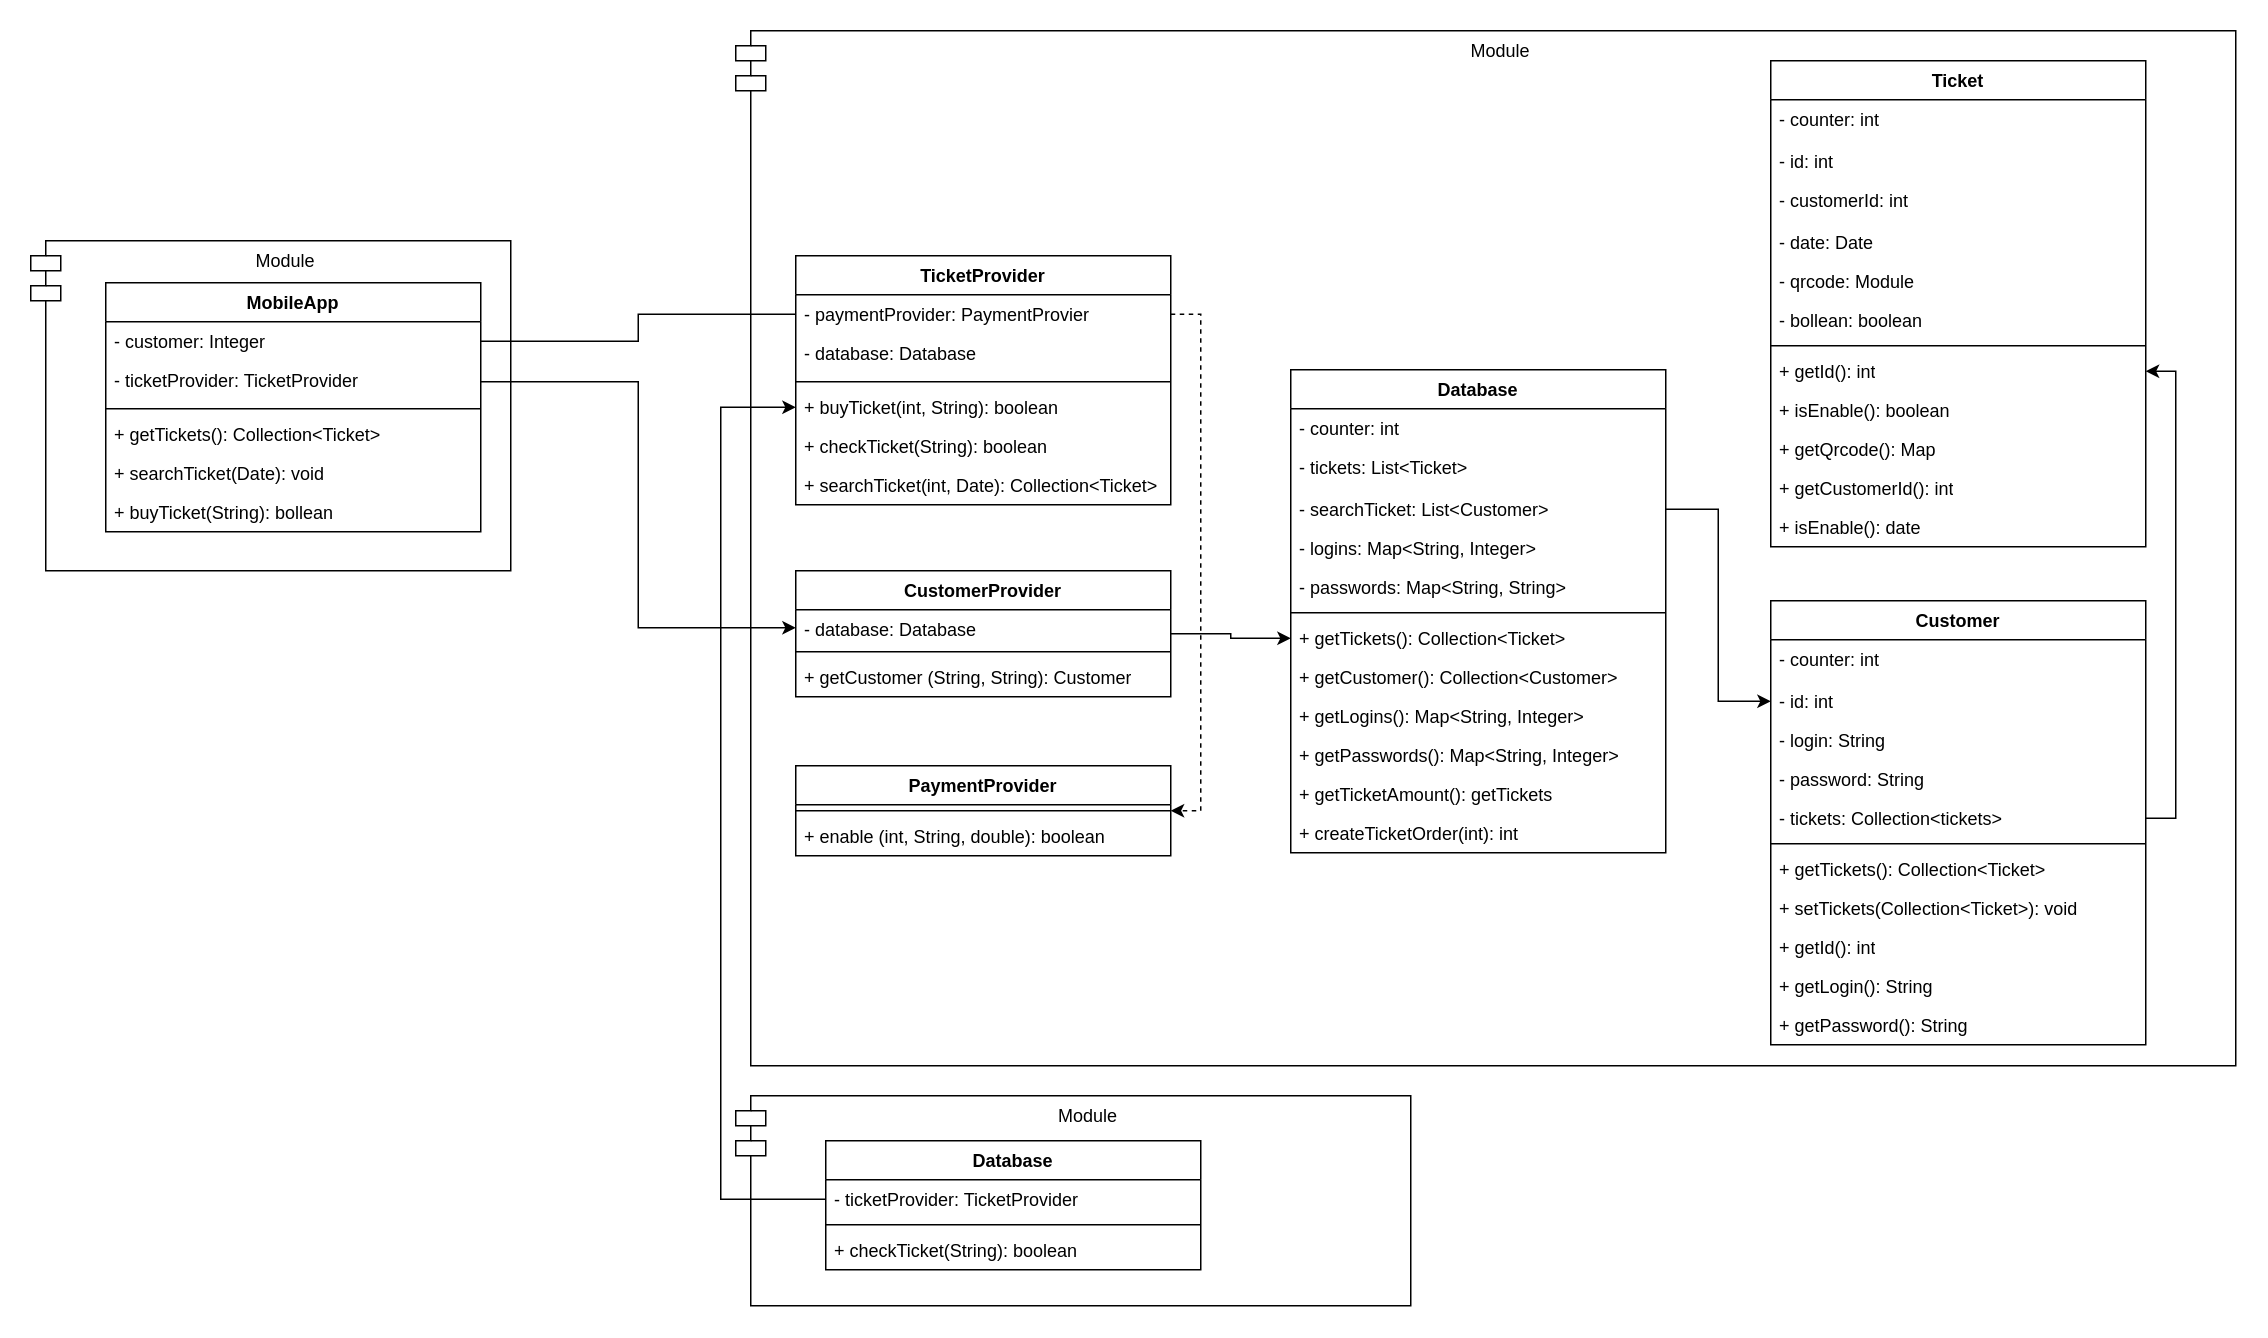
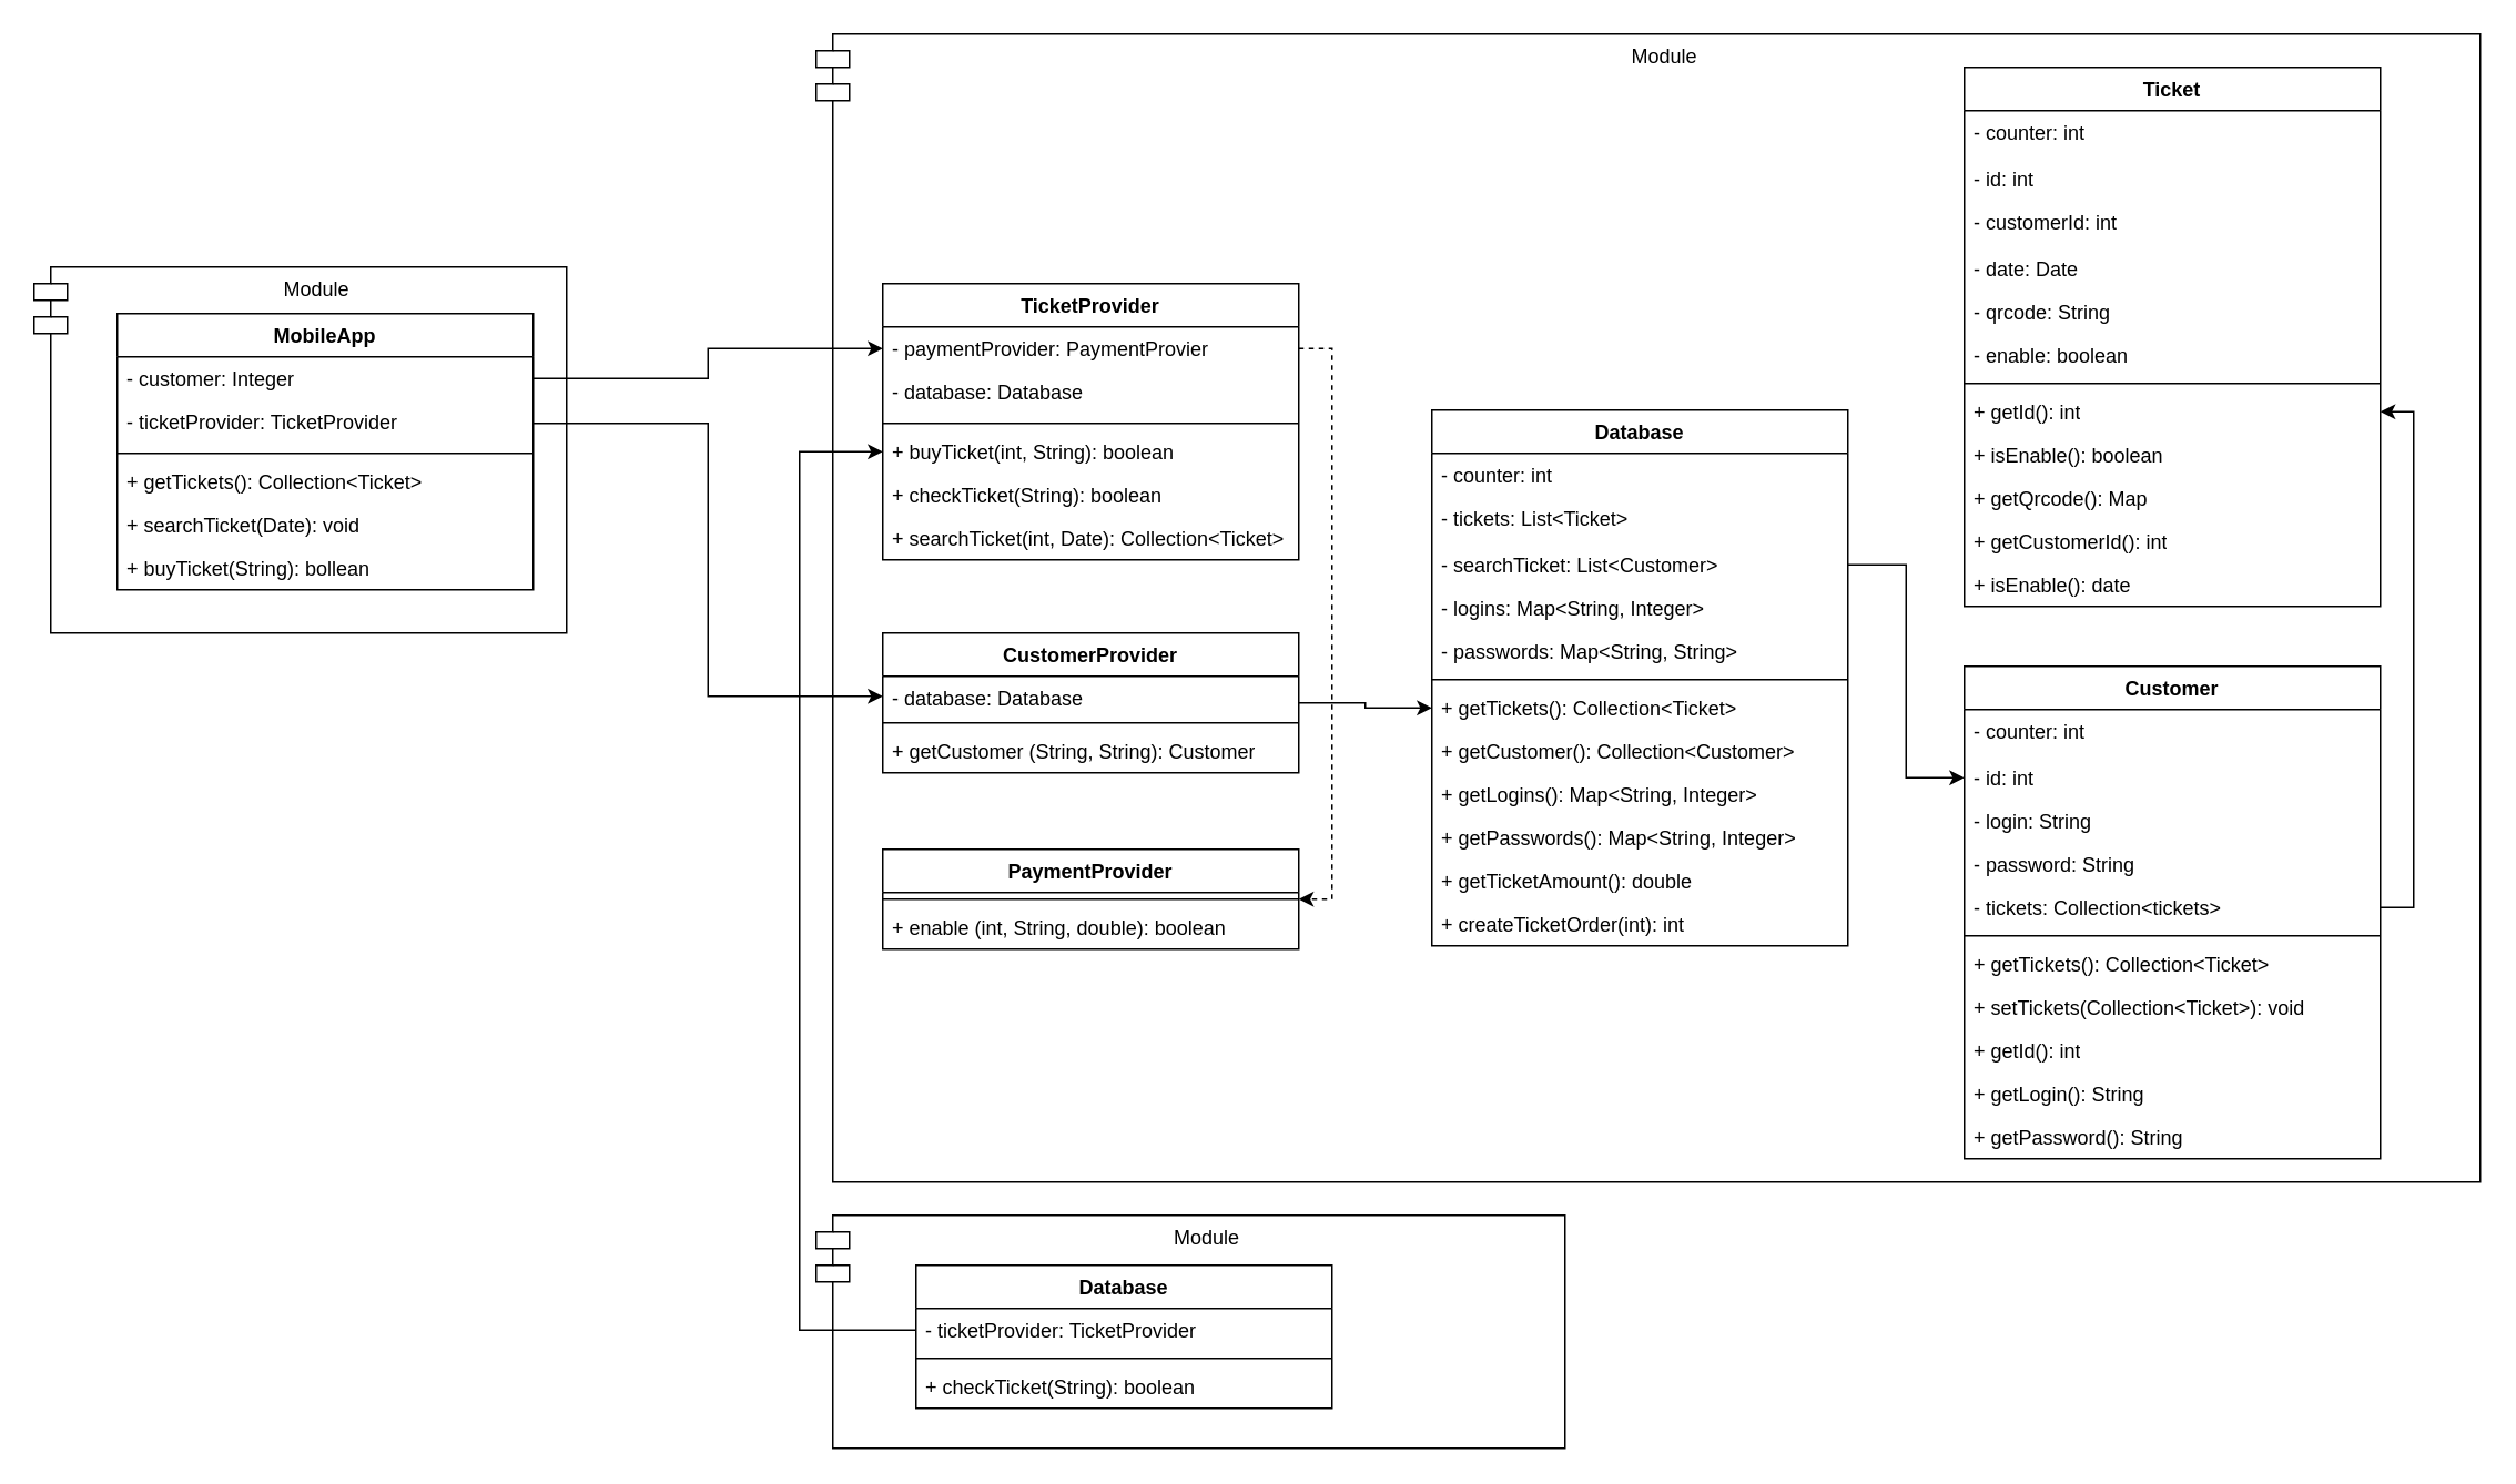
- <mxCell id="53" value="- qrcode: Module" style="text;strokeColor=none;fillColor=none;align=left;verticalAlign=top;spacingLeft=4;spacingRight=4;overflow=hidden;rotatable=0;points=[[0,0.5],[1,0.5]];portConstraint=eastwest;whiteSpace=wrap;html=1;" parent="48" vertex="1"><mxGeometry y="134" width="250" height="26" as="geometry" /></mxCell>
+ <mxCell id="53" value="- qrcode: String" style="text;strokeColor=none;fillColor=none;align=left;verticalAlign=top;spacingLeft=4;spacingRight=4;overflow=hidden;rotatable=0;points=[[0,0.5],[1,0.5]];portConstraint=eastwest;whiteSpace=wrap;html=1;" parent="48" vertex="1"><mxGeometry y="134" width="250" height="26" as="geometry" /></mxCell>
- <mxCell id="46" style="edgeStyle=orthogonalEdgeStyle;rounded=0;orthogonalLoop=1;jettySize=auto;html=1;exitX=1;exitY=0.5;exitDx=0;exitDy=0;entryX=0;entryY=0.5;entryDx=0;entryDy=0;endArrow=none;" parent="1" source="40" target="4" edge="1"><mxGeometry relative="1" as="geometry" /></mxCell>
+ <mxCell id="46" style="edgeStyle=orthogonalEdgeStyle;rounded=0;orthogonalLoop=1;jettySize=auto;html=1;exitX=1;exitY=0.5;exitDx=0;exitDy=0;entryX=0;entryY=0.5;entryDx=0;entryDy=0;" parent="1" source="40" target="4" edge="1"><mxGeometry relative="1" as="geometry" /></mxCell>
- <mxCell id="54" value="- bollean: boolean" style="text;strokeColor=none;fillColor=none;align=left;verticalAlign=top;spacingLeft=4;spacingRight=4;overflow=hidden;rotatable=0;points=[[0,0.5],[1,0.5]];portConstraint=eastwest;whiteSpace=wrap;html=1;" parent="48" vertex="1"><mxGeometry y="160" width="250" height="26" as="geometry" /></mxCell>
+ <mxCell id="54" value="- enable: boolean" style="text;strokeColor=none;fillColor=none;align=left;verticalAlign=top;spacingLeft=4;spacingRight=4;overflow=hidden;rotatable=0;points=[[0,0.5],[1,0.5]];portConstraint=eastwest;whiteSpace=wrap;html=1;" parent="48" vertex="1"><mxGeometry y="160" width="250" height="26" as="geometry" /></mxCell>
- <mxCell id="29" value="+ getTicketAmount(): getTickets" style="text;strokeColor=none;fillColor=none;align=left;verticalAlign=top;spacingLeft=4;spacingRight=4;overflow=hidden;rotatable=0;points=[[0,0.5],[1,0.5]];portConstraint=eastwest;whiteSpace=wrap;html=1;" parent="18" vertex="1"><mxGeometry y="270" width="250" height="26" as="geometry" /></mxCell>
+ <mxCell id="29" value="+ getTicketAmount(): double" style="text;strokeColor=none;fillColor=none;align=left;verticalAlign=top;spacingLeft=4;spacingRight=4;overflow=hidden;rotatable=0;points=[[0,0.5],[1,0.5]];portConstraint=eastwest;whiteSpace=wrap;html=1;" parent="18" vertex="1"><mxGeometry y="270" width="250" height="26" as="geometry" /></mxCell>
